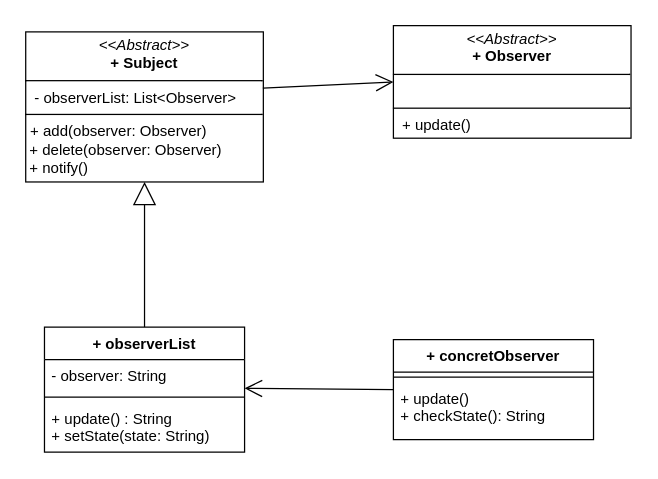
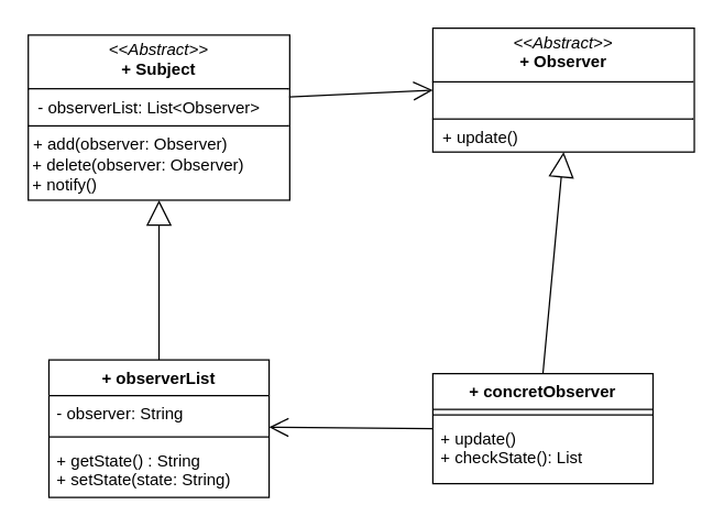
+ <mxCell id="10" value="" style="endArrow=block;endSize=16;endFill=0;html=1;rounded=0;entryX=0.5;entryY=1;entryDx=0;entryDy=0;exitX=0.5;exitY=0;exitDx=0;exitDy=0;" parent="1" source="2" target="12" edge="1"><mxGeometry width="160" relative="1" as="geometry"><mxPoint x="374.77" y="365" as="sourcePoint" /><mxPoint x="375" y="265" as="targetPoint" /></mxGeometry></mxCell>
- <mxCell id="4" value="+ update()&lt;div&gt;+ checkState(&lt;span style=&quot;background-color: transparent; color: light-dark(rgb(0, 0, 0), rgb(255, 255, 255));&quot;&gt;): String&lt;/span&gt;&lt;/div&gt;" style="text;strokeColor=none;fillColor=none;align=left;verticalAlign=top;spacingLeft=4;spacingRight=4;overflow=hidden;rotatable=0;points=[[0,0.5],[1,0.5]];portConstraint=eastwest;whiteSpace=wrap;html=1;" parent="2" vertex="1"><mxGeometry y="34" width="160" height="46" as="geometry" /></mxCell>
+ <mxCell id="4" value="+ update()&lt;div&gt;+ checkState(&lt;span style=&quot;background-color: transparent; color: light-dark(rgb(0, 0, 0), rgb(255, 255, 255));&quot;&gt;): List&lt;/span&gt;&lt;/div&gt;" style="text;strokeColor=none;fillColor=none;align=left;verticalAlign=top;spacingLeft=4;spacingRight=4;overflow=hidden;rotatable=0;points=[[0,0.5],[1,0.5]];portConstraint=eastwest;whiteSpace=wrap;html=1;" parent="2" vertex="1"><mxGeometry y="34" width="160" height="46" as="geometry" /></mxCell>
- <mxCell id="8" value="+ update() : String&lt;div&gt;+ setState(state: String)&lt;/div&gt;" style="text;strokeColor=none;fillColor=none;align=left;verticalAlign=top;spacingLeft=4;spacingRight=4;overflow=hidden;rotatable=0;points=[[0,0.5],[1,0.5]];portConstraint=eastwest;whiteSpace=wrap;html=1;" parent="5" vertex="1"><mxGeometry y="60" width="160" height="40" as="geometry" /></mxCell>
+ <mxCell id="8" value="+ getState() : String&lt;div&gt;+ setState(state: String)&lt;/div&gt;" style="text;strokeColor=none;fillColor=none;align=left;verticalAlign=top;spacingLeft=4;spacingRight=4;overflow=hidden;rotatable=0;points=[[0,0.5],[1,0.5]];portConstraint=eastwest;whiteSpace=wrap;html=1;" parent="5" vertex="1"><mxGeometry y="60" width="160" height="40" as="geometry" /></mxCell>
